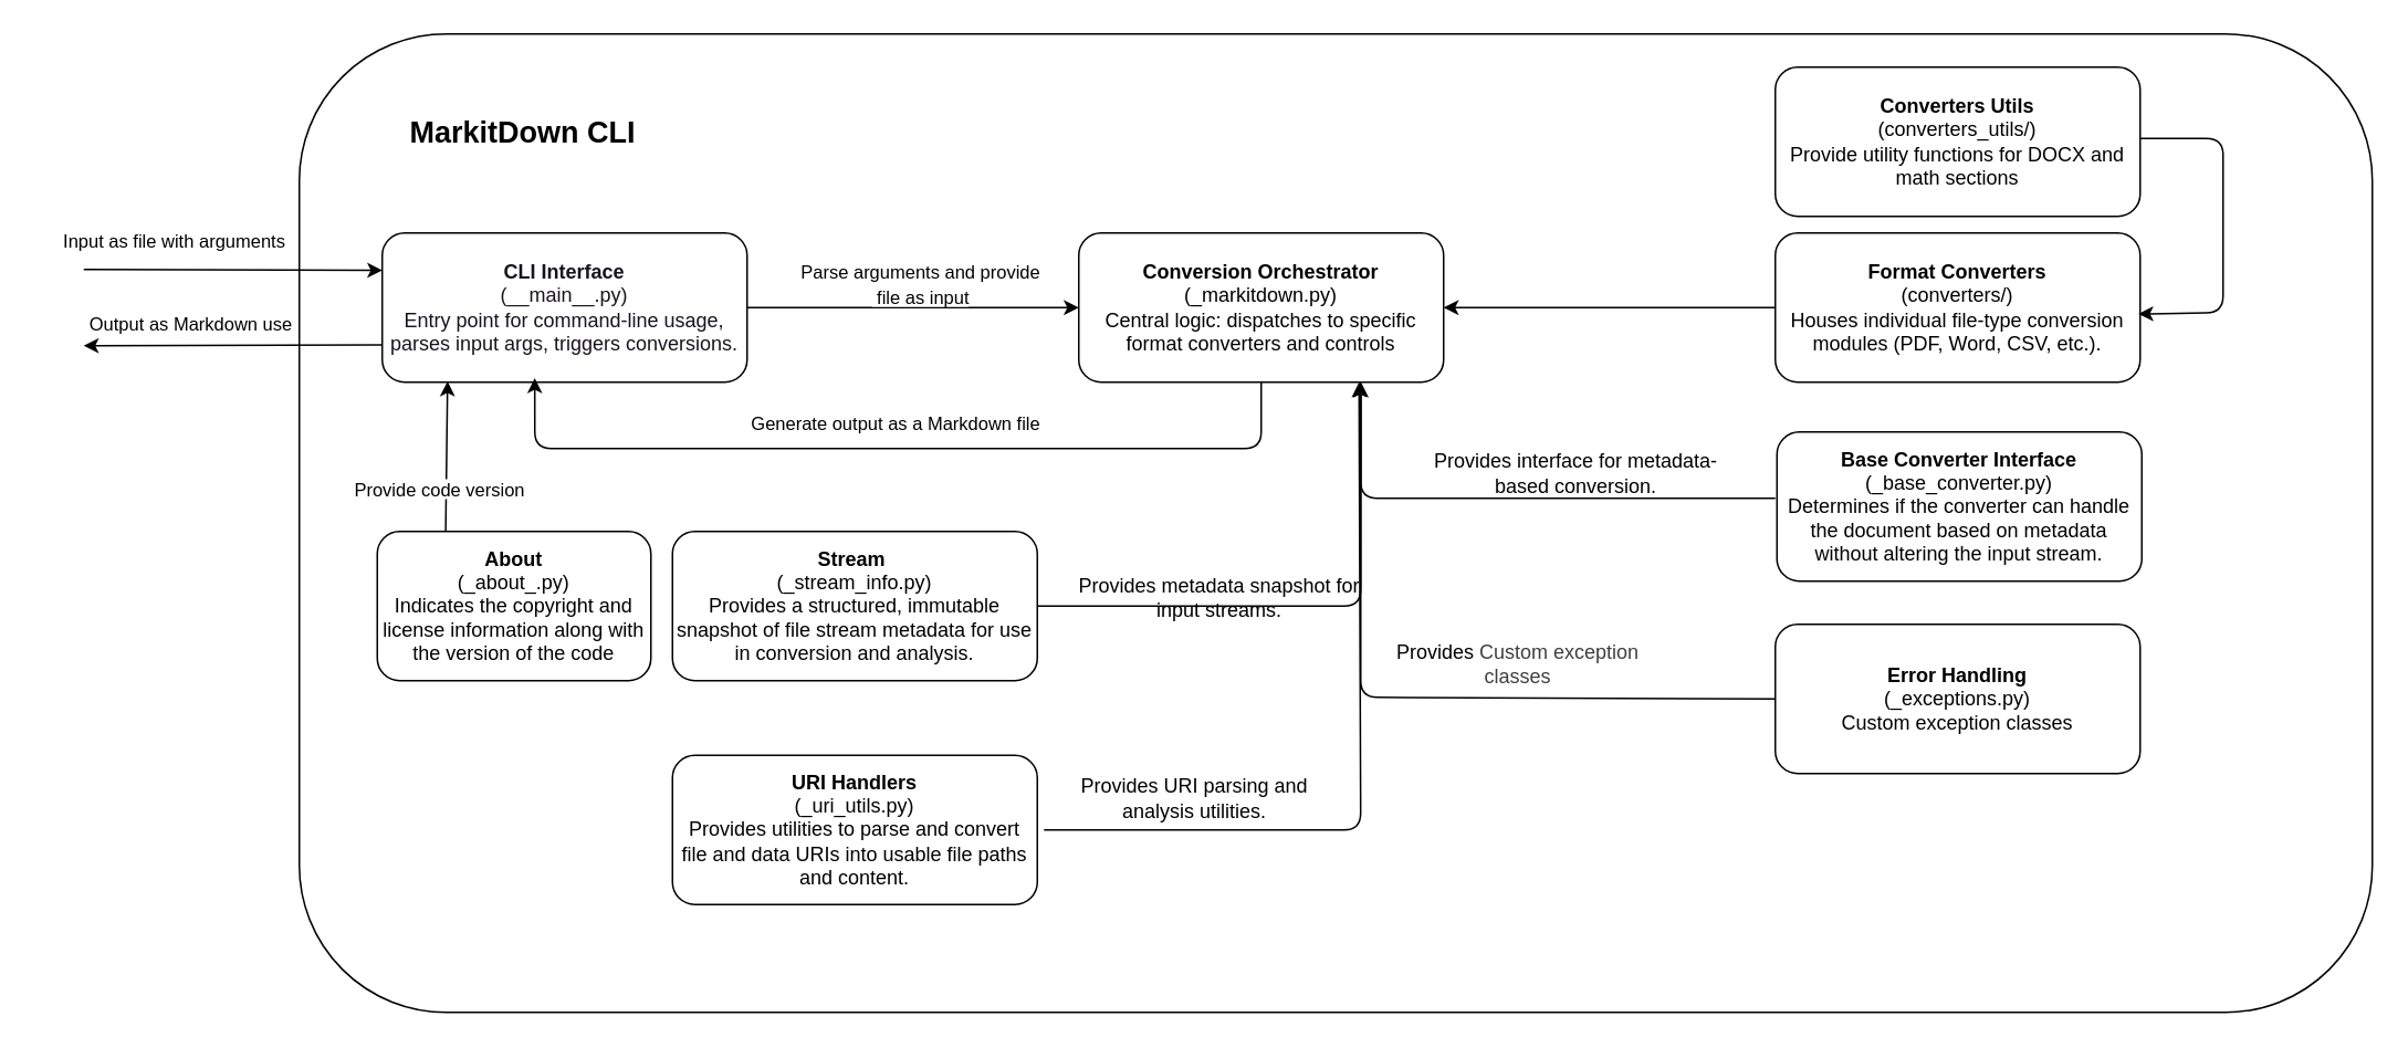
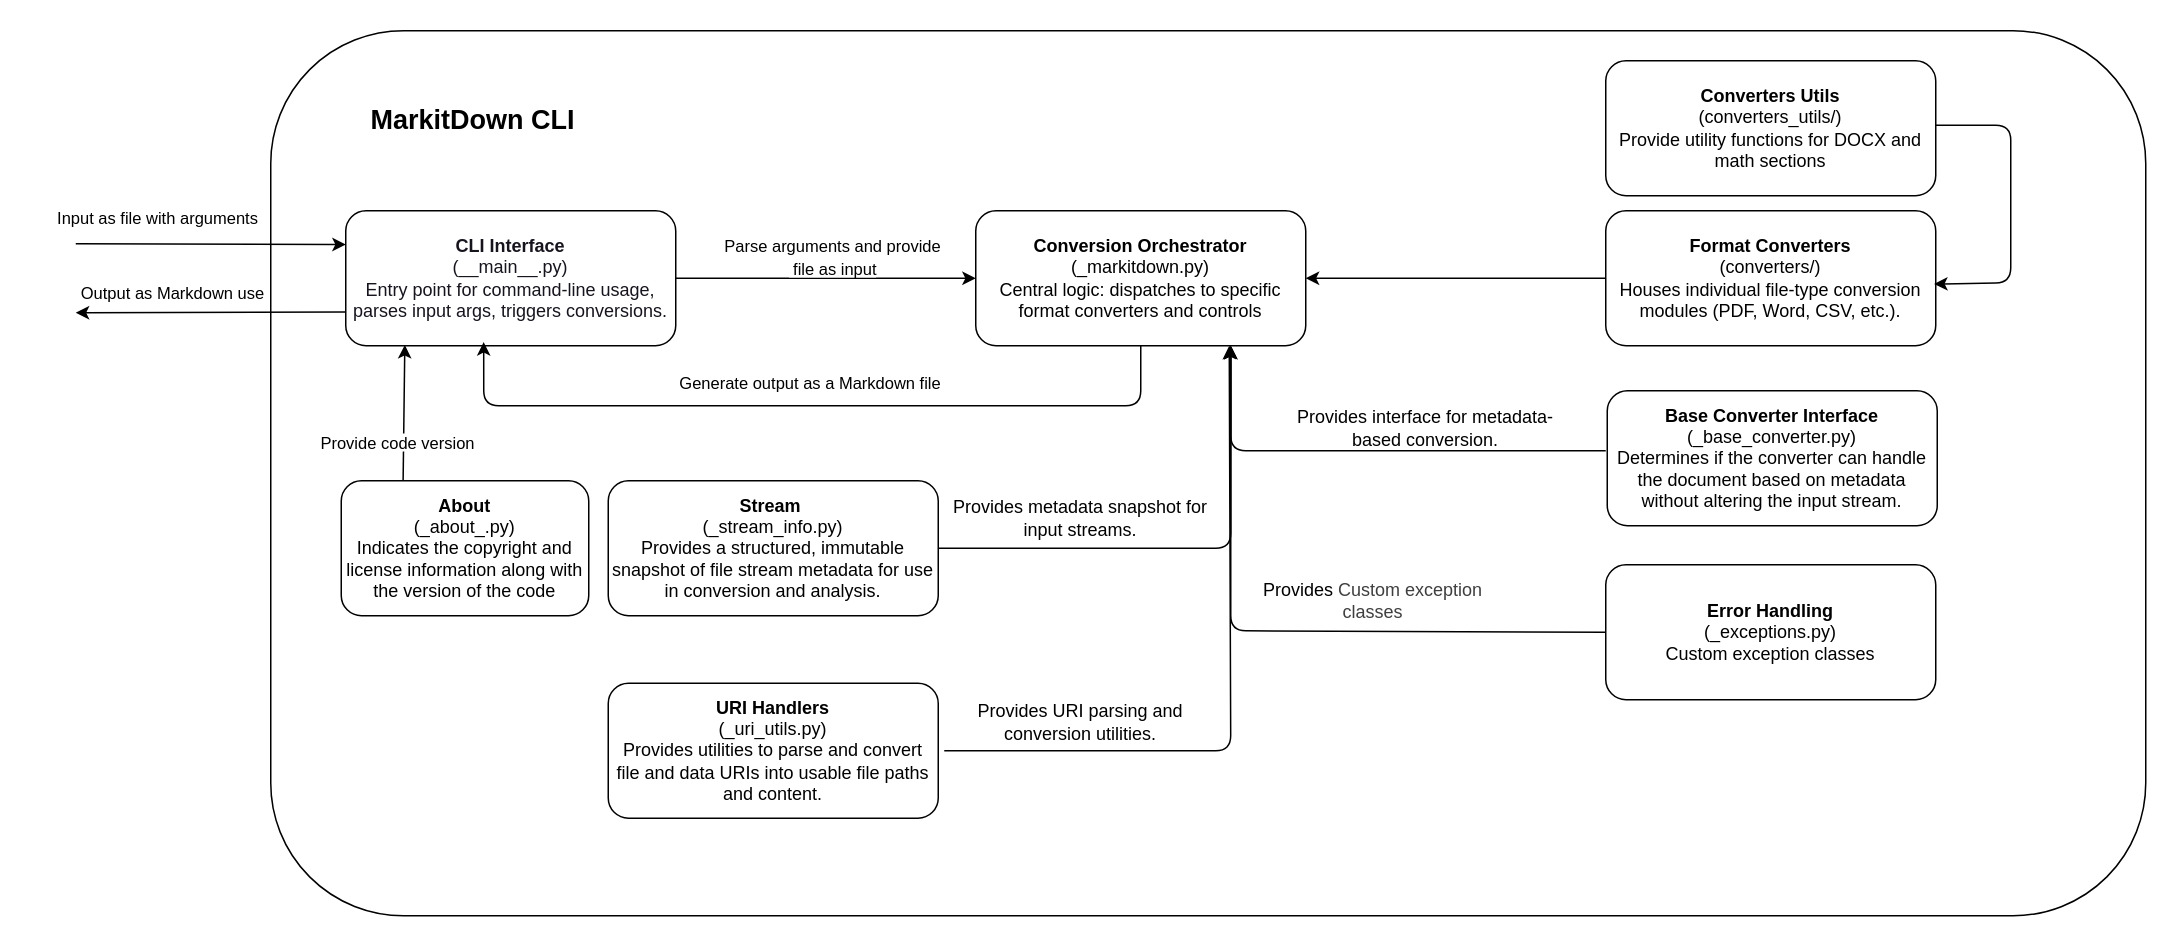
- <mxCell id="24" value="&lt;span style=&quot;&quot; data-is-only-node=&quot;&quot; data-end=&quot;12&quot; data-start=&quot;0&quot;&gt;Provides&lt;/span&gt; metadata snapshot for input streams." style="text;html=1;align=center;verticalAlign=middle;whiteSpace=wrap;rounded=0;" parent="1" vertex="1"><mxGeometry x="645" y="345" width="180" height="30" as="geometry" /></mxCell>
+ <mxCell id="24" value="&lt;span style=&quot;&quot; data-is-only-node=&quot;&quot; data-end=&quot;12&quot; data-start=&quot;0&quot;&gt;Provides&lt;/span&gt; metadata snapshot for input streams." style="text;html=1;align=center;verticalAlign=middle;whiteSpace=wrap;rounded=0;" parent="1" vertex="1"><mxGeometry x="630" y="330" width="180" height="30" as="geometry" /></mxCell>
- <mxCell id="27" value="Provides URI parsing and analysis utilities." style="text;html=1;align=center;verticalAlign=middle;whiteSpace=wrap;rounded=0;" parent="1" vertex="1"><mxGeometry x="630" y="466" width="180" height="30" as="geometry" /></mxCell>
+ <mxCell id="27" value="Provides URI parsing and conversion utilities." style="text;html=1;align=center;verticalAlign=middle;whiteSpace=wrap;rounded=0;" parent="1" vertex="1"><mxGeometry x="630" y="466" width="180" height="30" as="geometry" /></mxCell>
